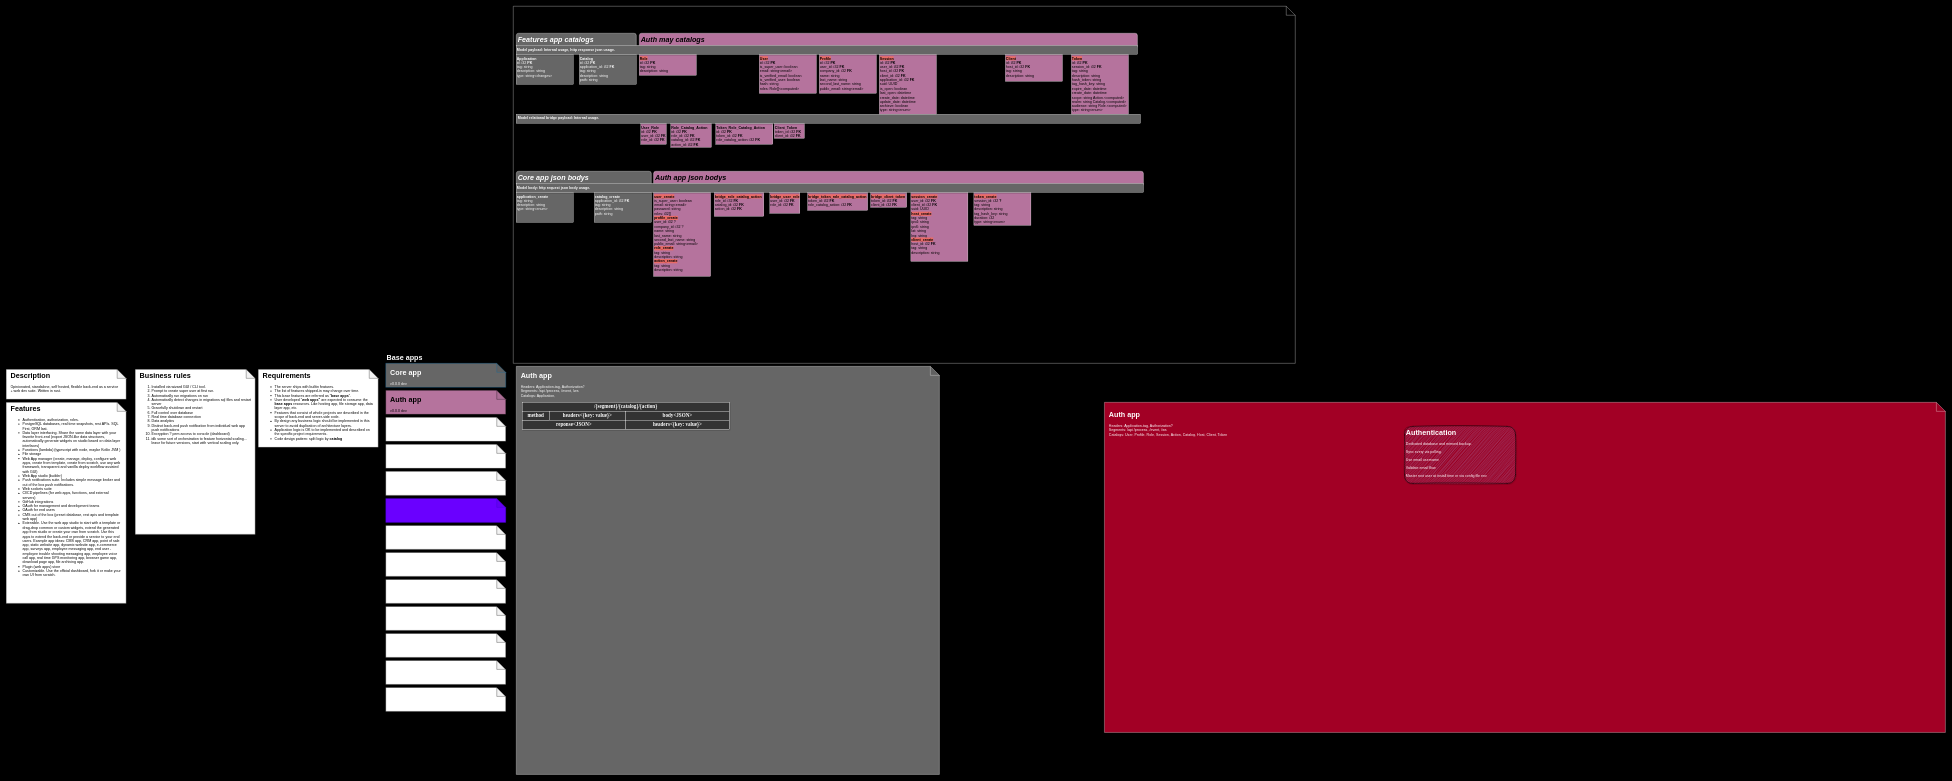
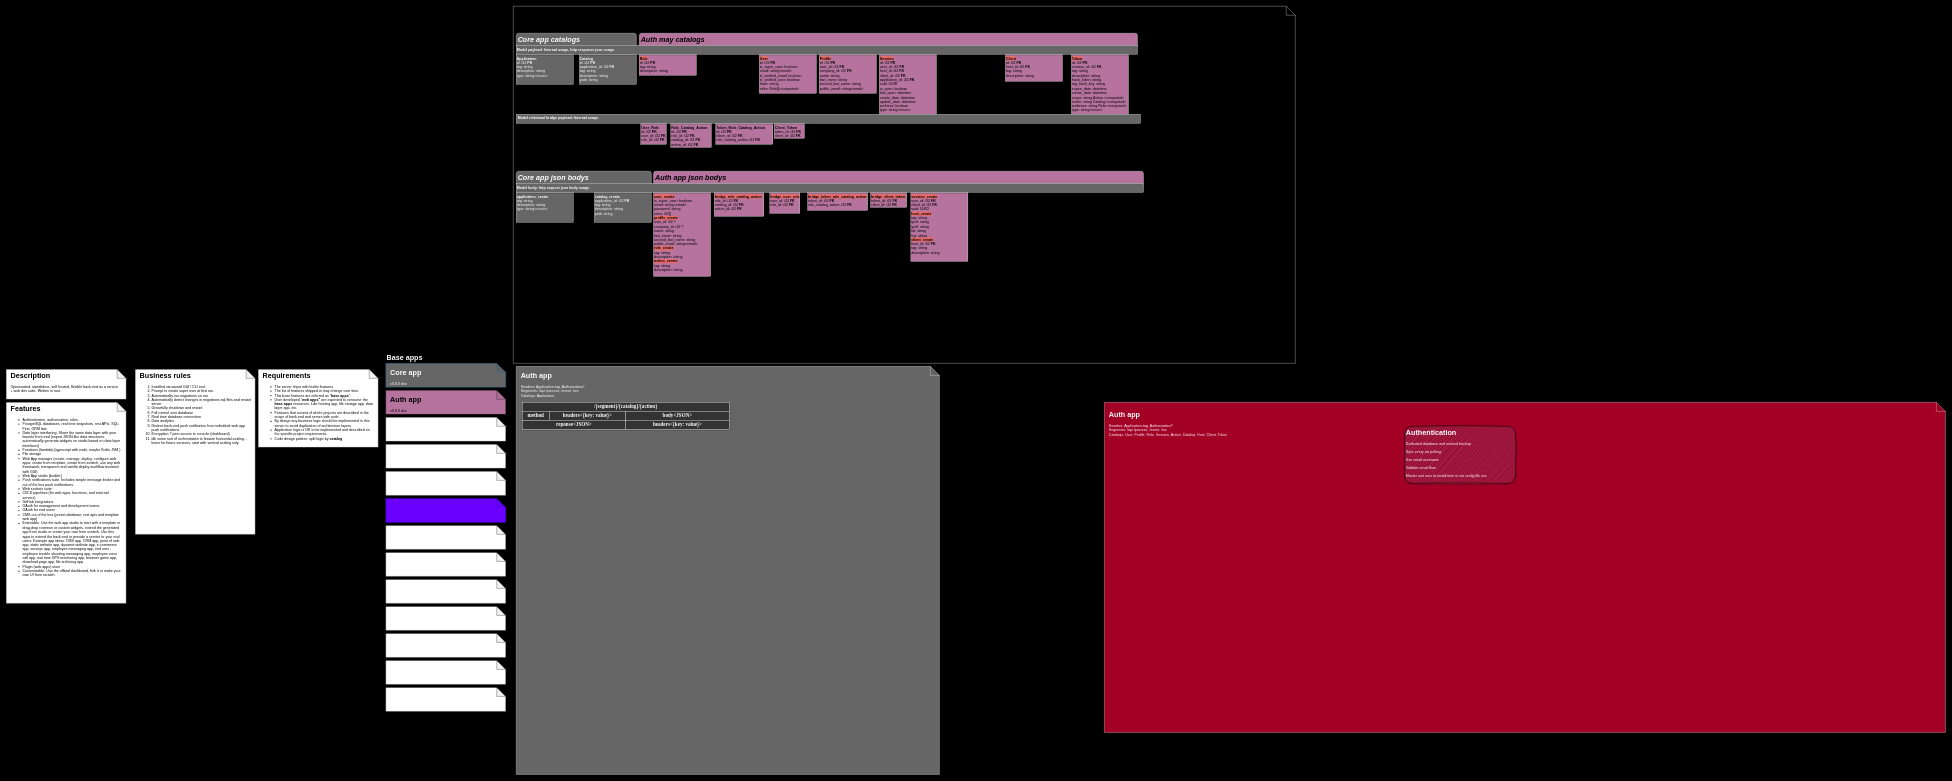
- <mxCell id="37" value="&lt;h1&gt;Features app catalogs&lt;br&gt;&lt;/h1&gt;&lt;div&gt;&lt;br&gt;&lt;/div&gt;&lt;br&gt;&lt;div&gt;:&lt;/div&gt;&lt;div&gt;&lt;br&gt;&lt;/div&gt;" style="text;html=1;strokeColor=#FFFFFF;fillColor=#666666;spacing=5;spacingTop=-20;whiteSpace=wrap;overflow=hidden;rounded=1;fontColor=#FFFFFF;align=left;fontStyle=2;verticalAlign=top;gradientColor=none;labelBackgroundColor=none;" parent="1" vertex="1"><mxGeometry x="1720" y="110" width="400" height="50" as="geometry" /></mxCell>
+ <mxCell id="37" value="&lt;h1&gt;Core app catalogs&lt;br&gt;&lt;/h1&gt;&lt;div&gt;&lt;br&gt;&lt;/div&gt;&lt;br&gt;&lt;div&gt;:&lt;/div&gt;&lt;div&gt;&lt;br&gt;&lt;/div&gt;" style="text;html=1;strokeColor=#FFFFFF;fillColor=#666666;spacing=5;spacingTop=-20;whiteSpace=wrap;overflow=hidden;rounded=1;fontColor=#FFFFFF;align=left;fontStyle=2;verticalAlign=top;gradientColor=none;labelBackgroundColor=none;" parent="1" vertex="1"><mxGeometry x="1720" y="110" width="400" height="50" as="geometry" /></mxCell>
- <mxCell id="63" value="&lt;span style=&quot;&quot;&gt;&lt;/span&gt;&lt;div&gt;&lt;span style=&quot;&quot;&gt;&lt;b&gt;Application&lt;/b&gt;&lt;/span&gt;&lt;div&gt;&lt;div&gt;id: i32 &lt;b&gt;PK&lt;/b&gt;&lt;/div&gt;&lt;div&gt;tag: string&lt;br&gt;&lt;/div&gt;description: string&lt;/div&gt;&lt;div&gt;type: string&amp;lt;changes&amp;gt;&lt;/div&gt;&lt;/div&gt;" style="text;html=1;strokeColor=#FFFFFF;fillColor=#666666;align=left;verticalAlign=top;whiteSpace=wrap;rounded=0;fontColor=#FFFFFF;shadow=1;labelBackgroundColor=none;" parent="1" vertex="1"><mxGeometry x="1720" y="180" width="190" height="100" as="geometry" /></mxCell>
+ <mxCell id="63" value="&lt;span style=&quot;&quot;&gt;&lt;/span&gt;&lt;div&gt;&lt;span style=&quot;&quot;&gt;&lt;b&gt;Application&lt;/b&gt;&lt;/span&gt;&lt;div&gt;&lt;div&gt;id: i32 &lt;b&gt;PK&lt;/b&gt;&lt;/div&gt;&lt;div&gt;tag: string&lt;br&gt;&lt;/div&gt;description: string&lt;/div&gt;&lt;div&gt;type: string&amp;lt;enum&amp;gt;&lt;/div&gt;&lt;/div&gt;" style="text;html=1;strokeColor=#FFFFFF;fillColor=#666666;align=left;verticalAlign=top;whiteSpace=wrap;rounded=0;fontColor=#FFFFFF;shadow=1;labelBackgroundColor=none;" parent="1" vertex="1"><mxGeometry x="1720" y="180" width="190" height="100" as="geometry" /></mxCell>
- <mxCell id="50" value="&lt;span style=&quot;background-color: rgb(234, 107, 102);&quot;&gt;&lt;b&gt;token_create&lt;/b&gt;&lt;/span&gt;&lt;br&gt;&lt;div&gt;&lt;div&gt;session_id: i32 &lt;b&gt;?&lt;/b&gt;&lt;/div&gt;&lt;/div&gt;&lt;div&gt;tag: string&lt;/div&gt;&lt;div&gt;description: string&lt;br&gt;&lt;/div&gt;tag_hash_key: string&lt;br&gt;duration: i32&lt;br&gt;&lt;div&gt;type: string&amp;lt;enum&amp;gt;&lt;/div&gt;" style="text;html=1;strokeColor=#FFFFFF;fillColor=#B5739D;align=left;verticalAlign=top;whiteSpace=wrap;rounded=0;fontColor=#000000;shadow=1;" parent="1" vertex="1"><mxGeometry x="3245" y="640" width="190" height="110" as="geometry" /></mxCell>
